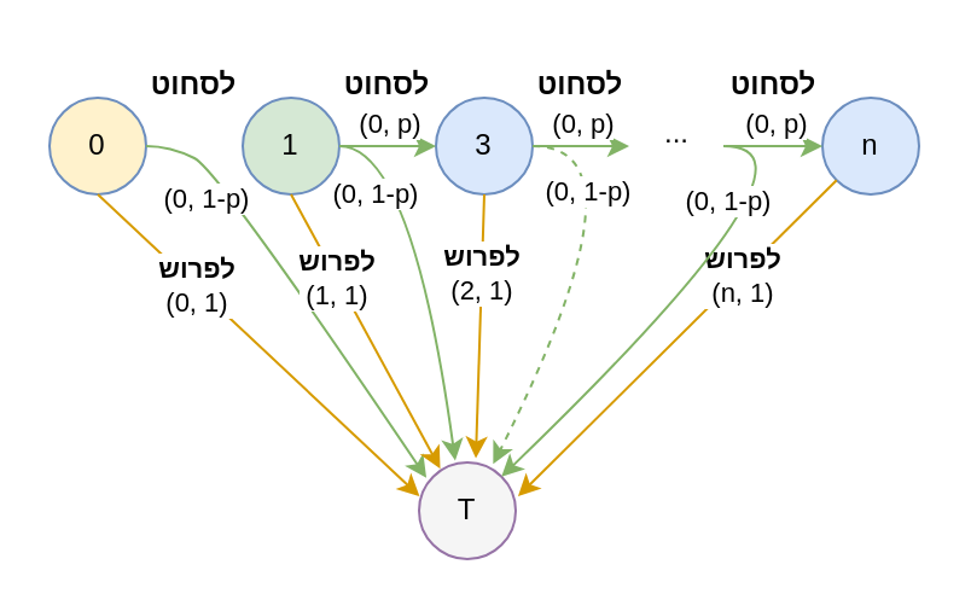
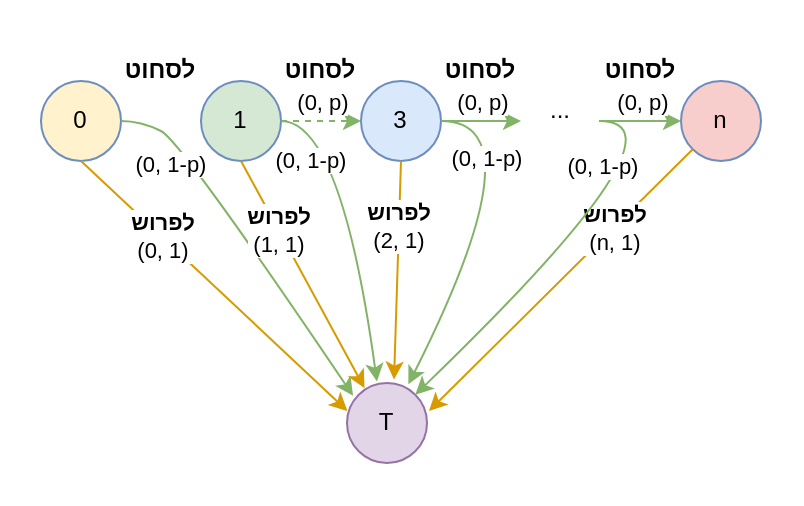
- <mxCell id="11" value="" style="endArrow=classic;html=1;rounded=0;exitX=1;exitY=0.5;exitDx=0;exitDy=0;entryX=0;entryY=0.5;entryDx=0;entryDy=0;fillColor=#d5e8d4;strokeColor=#82b366;" edge="1" parent="1" source="3" target="5"><mxGeometry width="50" height="50" relative="1" as="geometry"><mxPoint x="140" y="80" as="sourcePoint" /><mxPoint x="180" y="80" as="targetPoint" /></mxGeometry></mxCell>
+ <mxCell id="11" value="" style="endArrow=classic;html=1;rounded=0;exitX=1;exitY=0.5;exitDx=0;exitDy=0;entryX=0;entryY=0.5;entryDx=0;entryDy=0;fillColor=#d5e8d4;strokeColor=#82b366;dashed=1;" edge="1" parent="1" source="3" target="5"><mxGeometry width="50" height="50" relative="1" as="geometry"><mxPoint x="140" y="80" as="sourcePoint" /><mxPoint x="180" y="80" as="targetPoint" /></mxGeometry></mxCell>
- <mxCell id="7" value="n" style="ellipse;whiteSpace=wrap;html=1;aspect=fixed;fillColor=#dae8fc;strokeColor=#6c8ebf;" vertex="1" parent="1"><mxGeometry x="340" y="40" width="40" height="40" as="geometry" /></mxCell>
+ <mxCell id="7" value="n" style="ellipse;whiteSpace=wrap;html=1;aspect=fixed;fillColor=#f8cecc;strokeColor=#6c8ebf;" vertex="1" parent="1"><mxGeometry x="340" y="40" width="40" height="40" as="geometry" /></mxCell>
- <mxCell id="28" value="" style="curved=1;endArrow=classic;html=1;rounded=0;exitX=1;exitY=0.5;exitDx=0;exitDy=0;entryX=0.767;entryY=0.017;entryDx=0;entryDy=0;fillColor=#d5e8d4;strokeColor=#82b366;entryPerimeter=0;dashed=1;" edge="1" parent="1" source="5" target="4"><mxGeometry width="50" height="50" relative="1" as="geometry"><mxPoint x="233" y="59" as="sourcePoint" /><mxPoint x="220" y="160" as="targetPoint" /><Array as="points"><mxPoint x="270" y="60" /></Array></mxGeometry></mxCell>
+ <mxCell id="28" value="" style="curved=1;endArrow=classic;html=1;rounded=0;exitX=1;exitY=0.5;exitDx=0;exitDy=0;entryX=0.767;entryY=0.017;entryDx=0;entryDy=0;fillColor=#d5e8d4;strokeColor=#82b366;entryPerimeter=0;" edge="1" parent="1" source="5" target="4"><mxGeometry width="50" height="50" relative="1" as="geometry"><mxPoint x="233" y="59" as="sourcePoint" /><mxPoint x="220" y="160" as="targetPoint" /><Array as="points"><mxPoint x="270" y="60" /></Array></mxGeometry></mxCell>
- <mxCell id="4" value="T" style="ellipse;whiteSpace=wrap;html=1;aspect=fixed;fillColor=#f5f5f5;strokeColor=#9673a6;" vertex="1" parent="1"><mxGeometry x="173" y="191" width="40" height="40" as="geometry" /></mxCell>
+ <mxCell id="4" value="T" style="ellipse;whiteSpace=wrap;html=1;aspect=fixed;fillColor=#e1d5e7;strokeColor=#9673a6;" vertex="1" parent="1"><mxGeometry x="173" y="191" width="40" height="40" as="geometry" /></mxCell>
